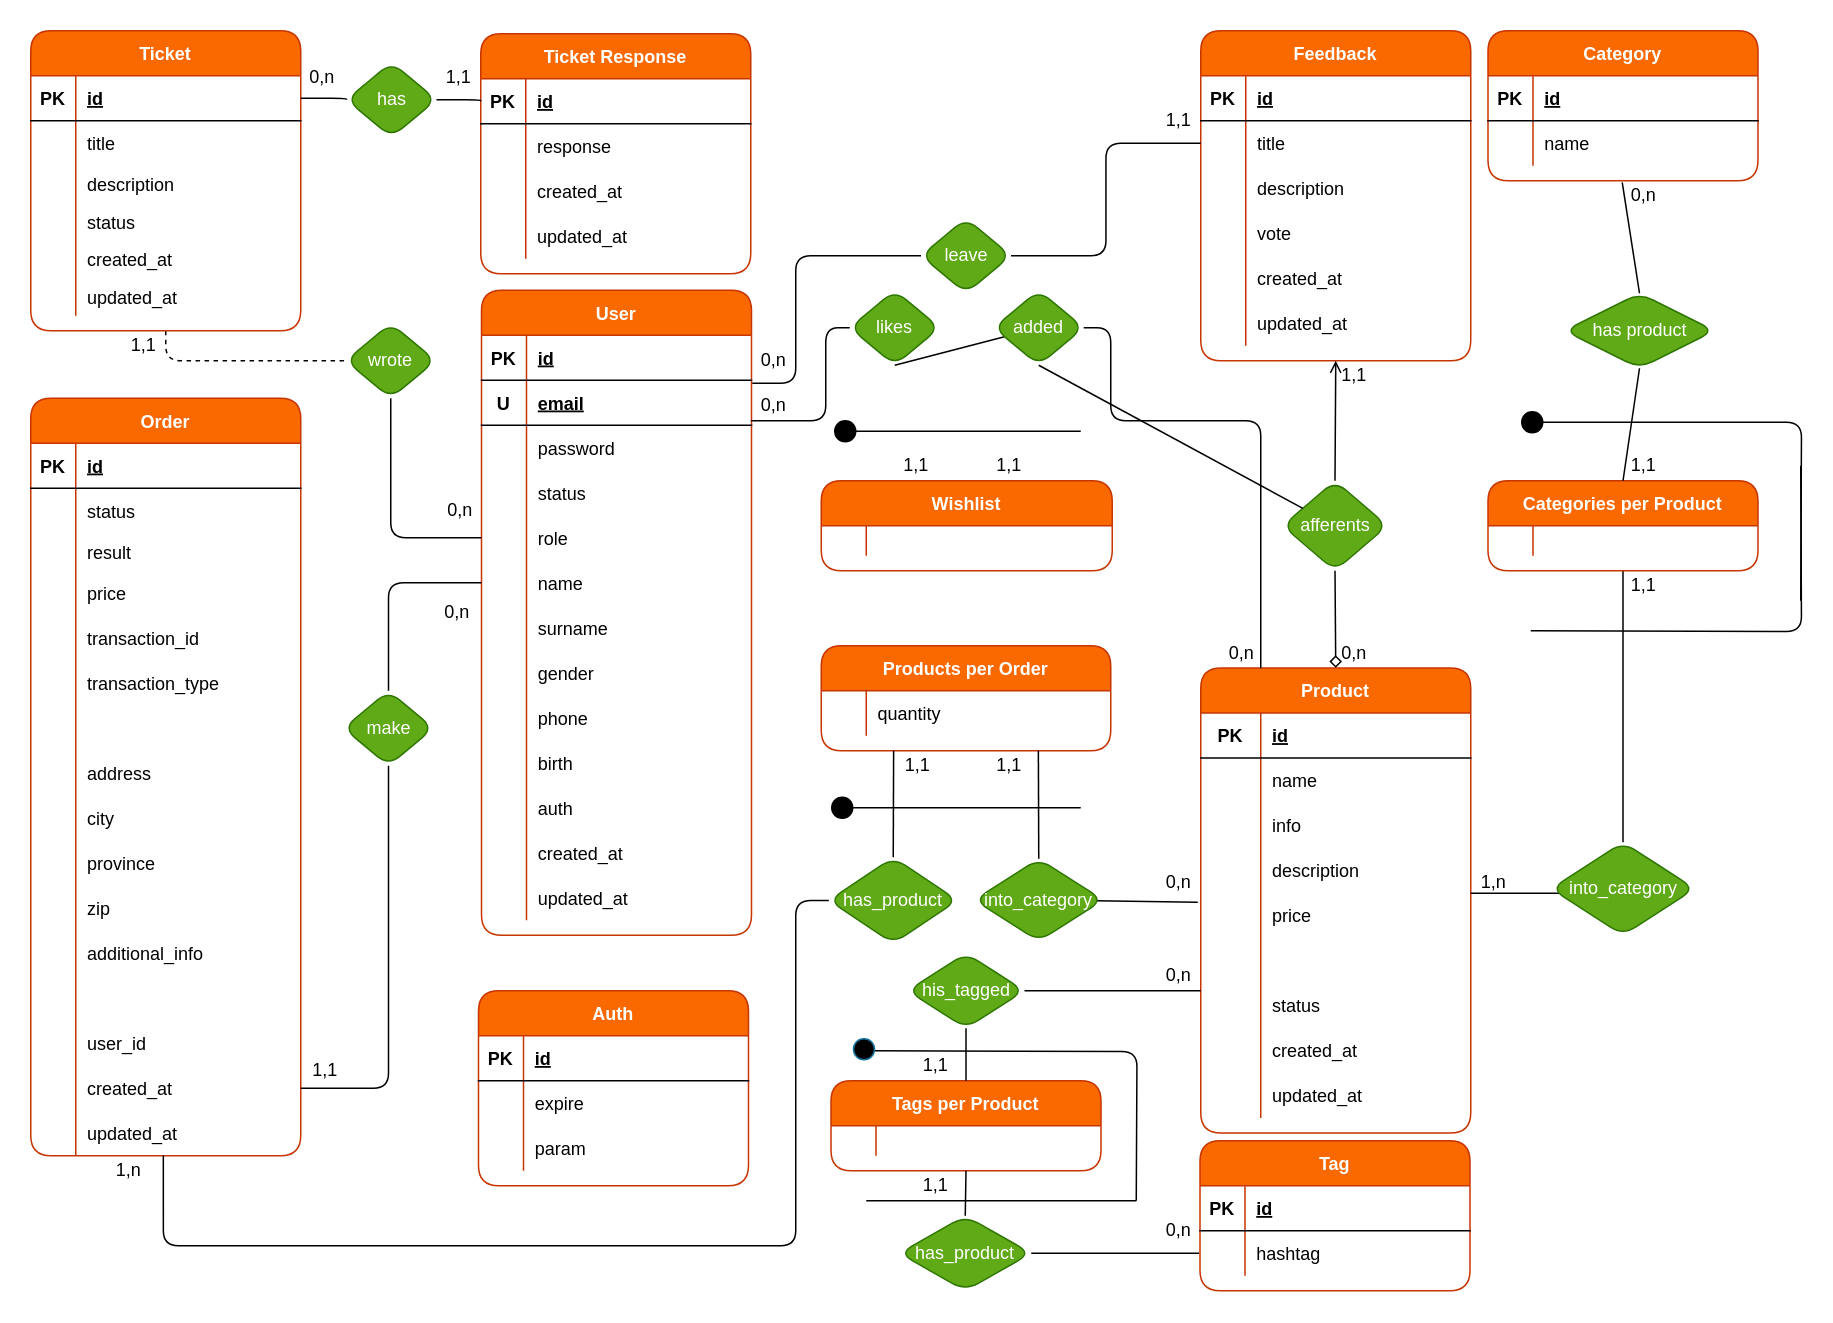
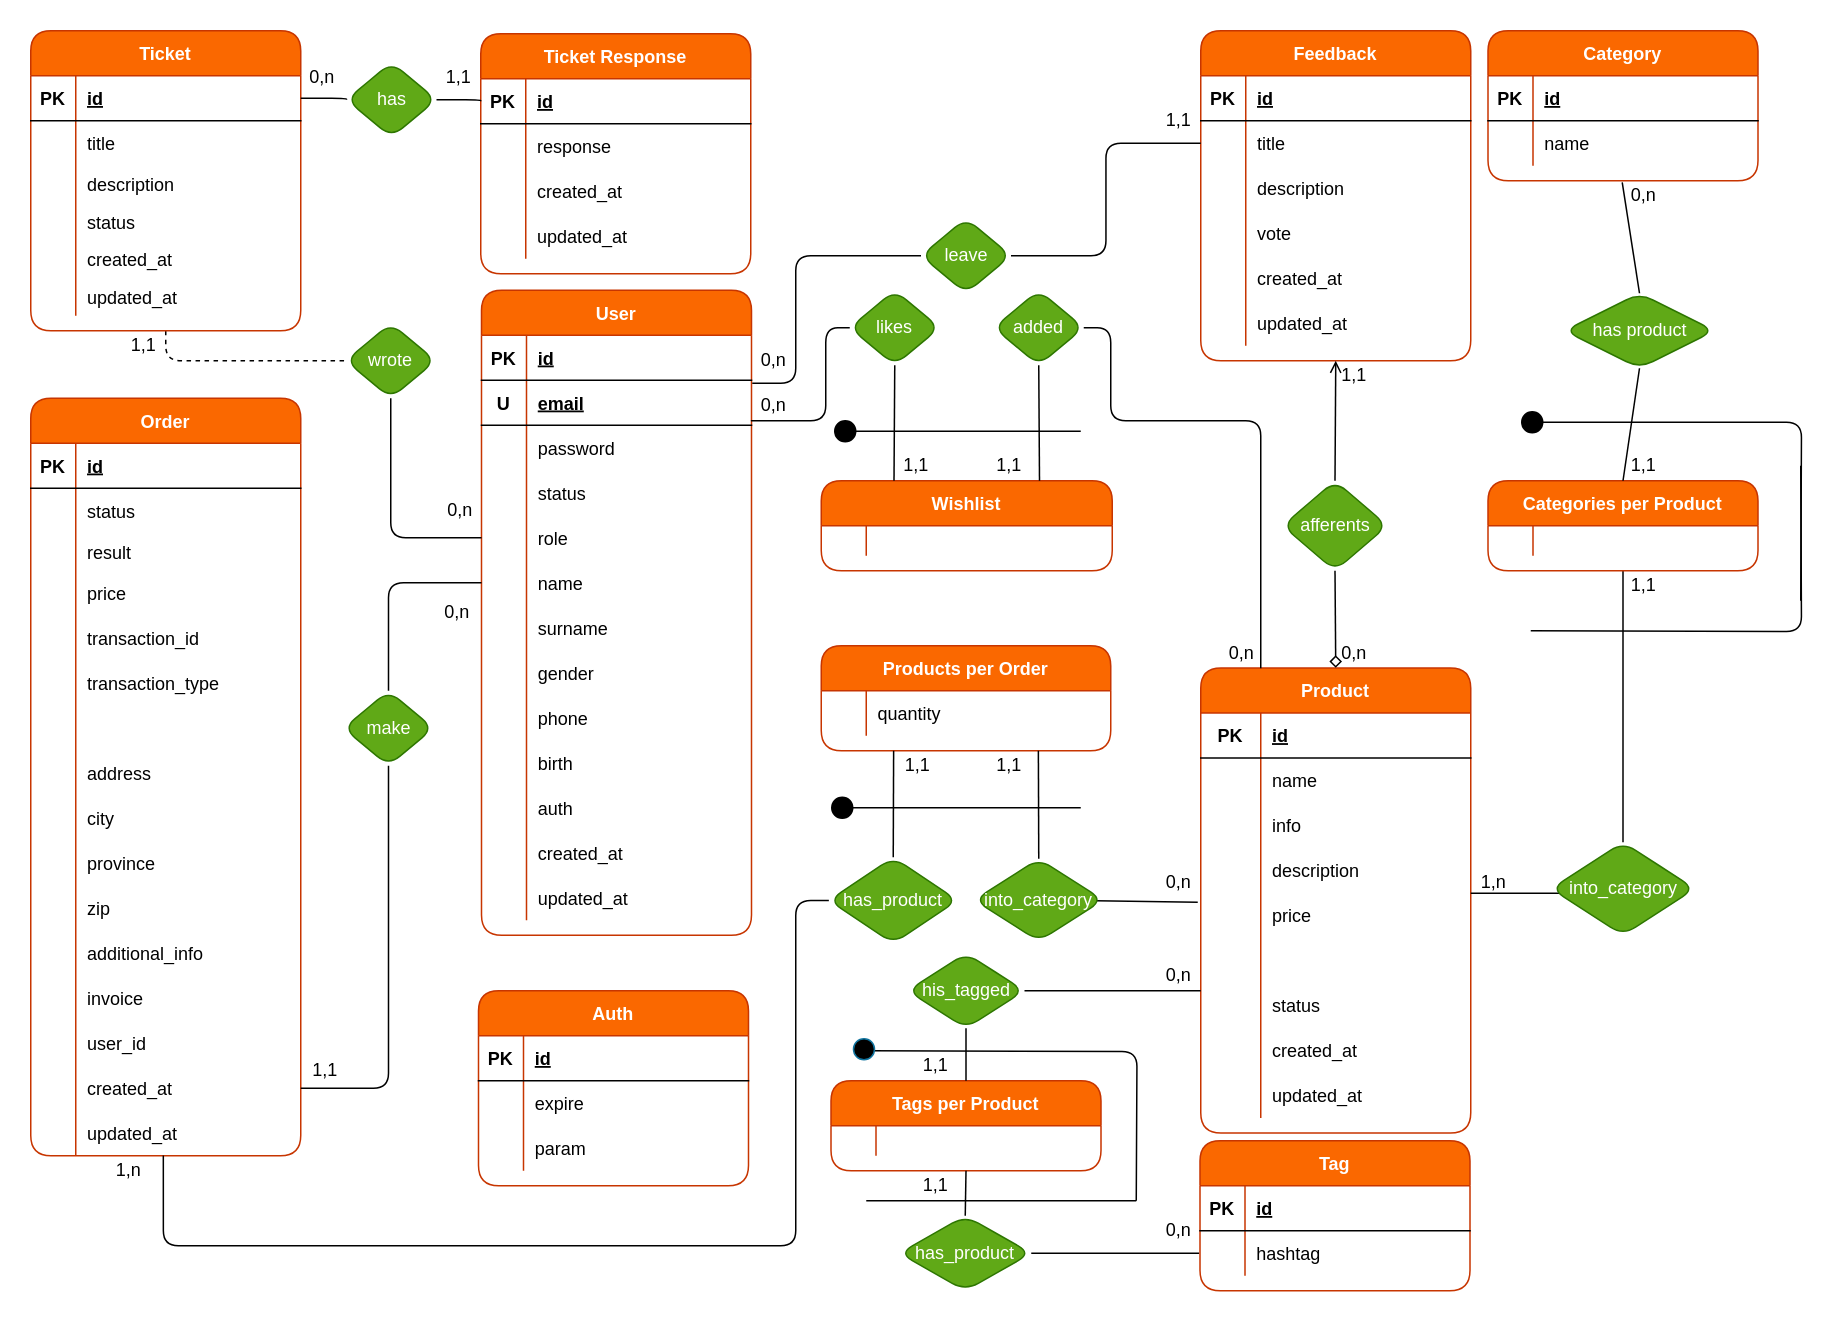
- <mxCell id="234" style="edgeStyle=none;orthogonalLoop=1;jettySize=auto;html=1;exitX=0.5;exitY=1;exitDx=0;exitDy=0;endArrow=none;endFill=0;" parent="1" source="235" target="238" edge="1"><mxGeometry relative="1" as="geometry" /></mxCell>
+ <mxCell id="234" style="edgeStyle=none;orthogonalLoop=1;jettySize=auto;html=1;exitX=0.5;exitY=1;exitDx=0;exitDy=0;entryX=0.25;entryY=0;entryDx=0;entryDy=0;endArrow=none;endFill=0;" parent="1" source="235" target="229" edge="1"><mxGeometry relative="1" as="geometry" /></mxCell>
- <mxCell id="236" style="edgeStyle=none;orthogonalLoop=1;jettySize=auto;html=1;exitX=0.5;exitY=1;exitDx=0;exitDy=0;endArrow=none;endFill=0;" parent="1" source="238" target="166" edge="1"><mxGeometry relative="1" as="geometry" /></mxCell>
+ <mxCell id="236" style="edgeStyle=none;orthogonalLoop=1;jettySize=auto;html=1;exitX=0.5;exitY=1;exitDx=0;exitDy=0;entryX=0.75;entryY=0;entryDx=0;entryDy=0;endArrow=none;endFill=0;" parent="1" source="238" target="229" edge="1"><mxGeometry relative="1" as="geometry" /></mxCell>
+ <mxCell id="109" value="invoice" style="shape=partialRectangle;connectable=0;fillColor=none;top=0;left=0;bottom=0;right=0;align=left;spacingLeft=6;overflow=hidden;rounded=1;" parent="107" vertex="1"><mxGeometry x="30" width="150" height="30" as="geometry" /></mxCell>
